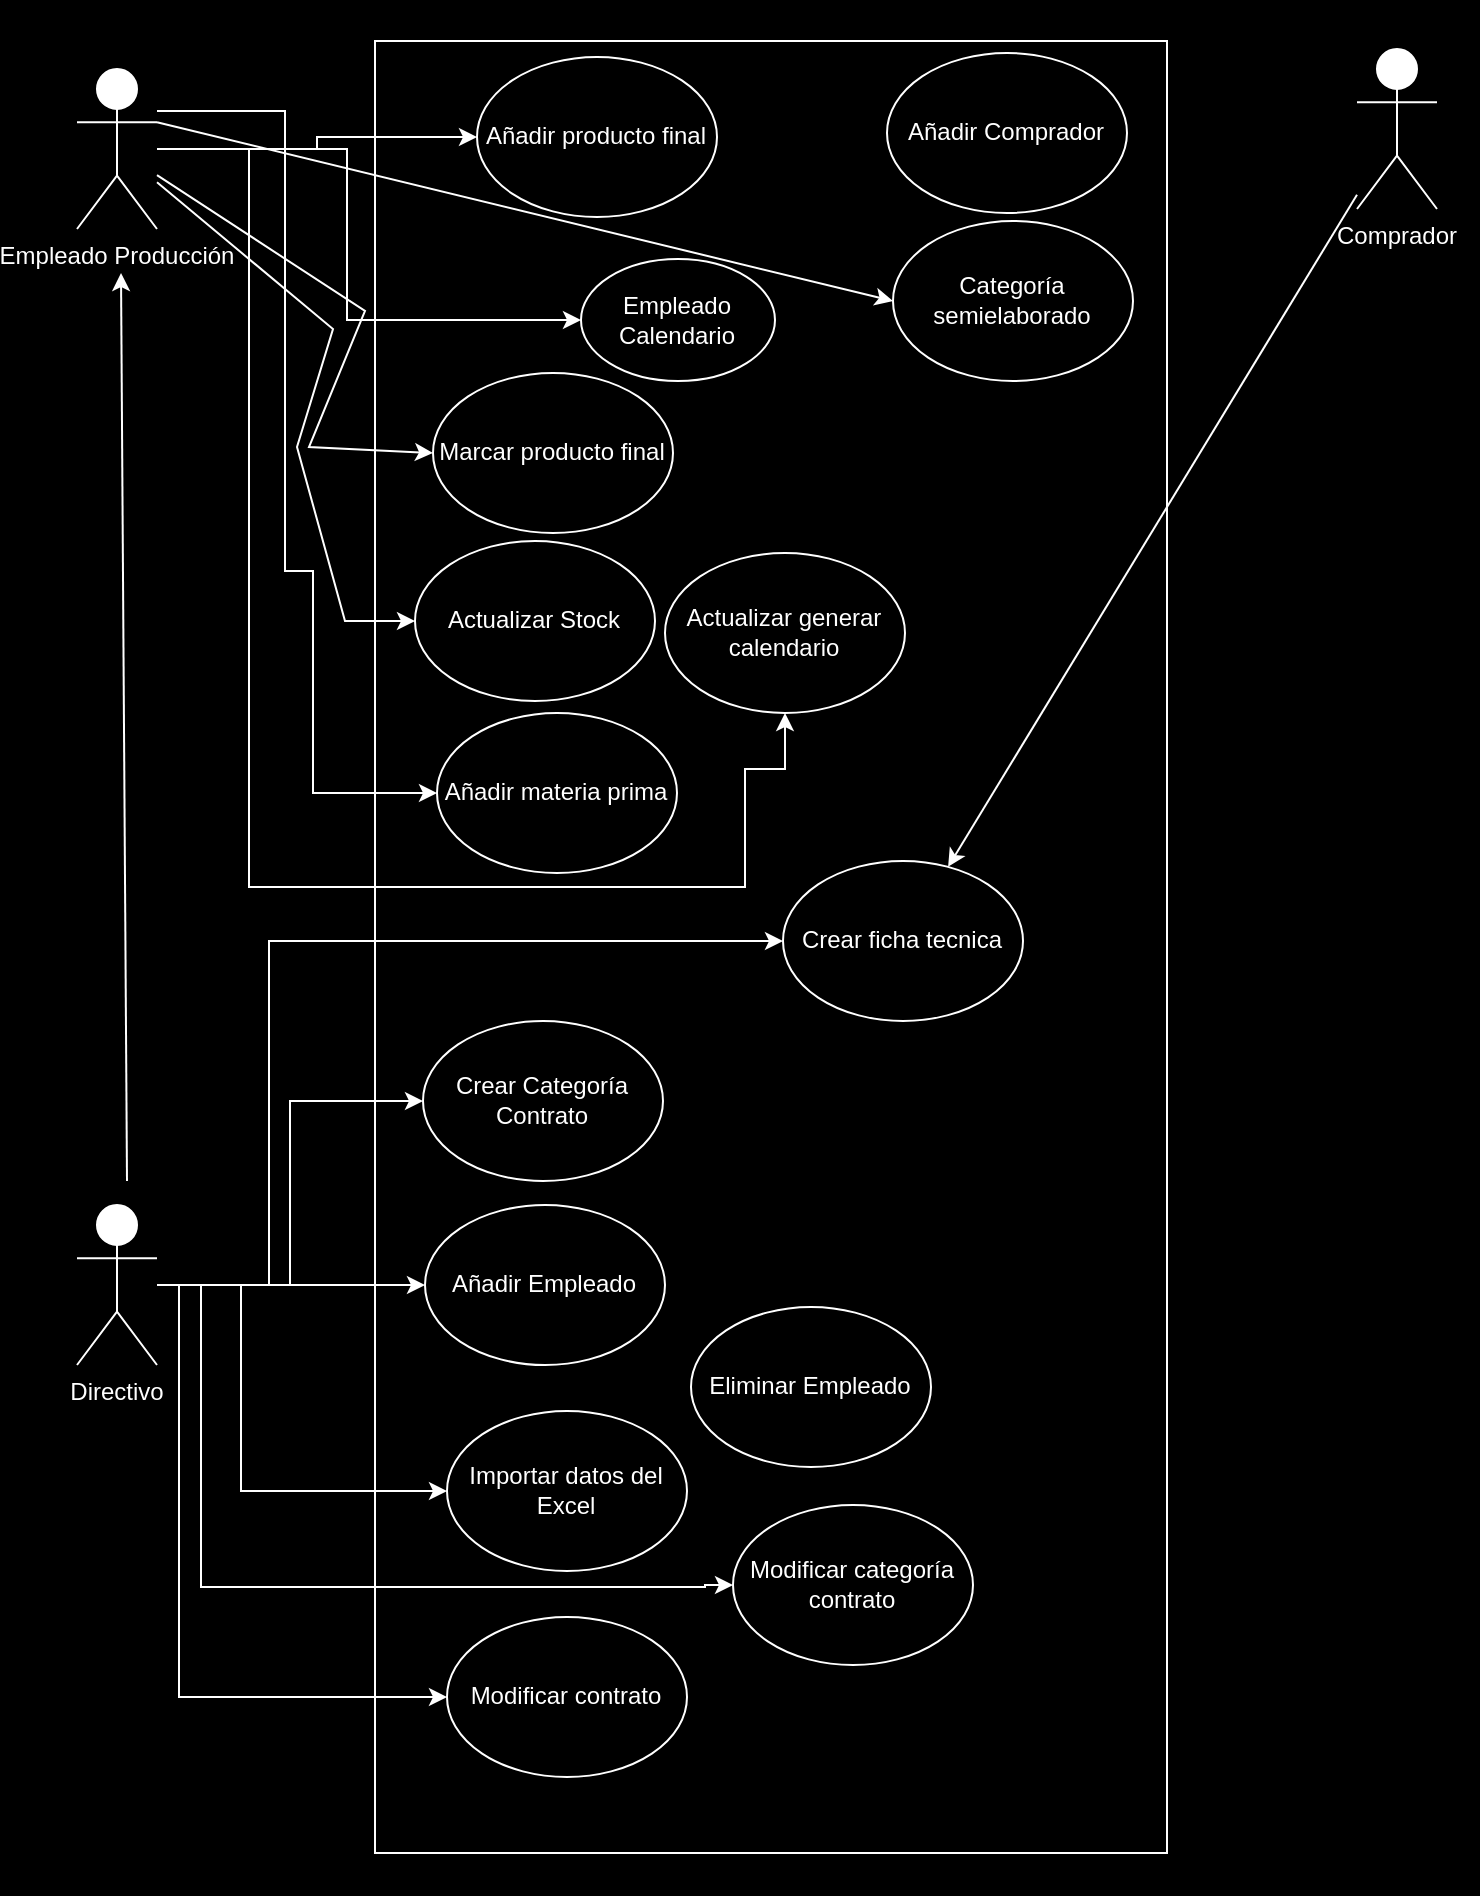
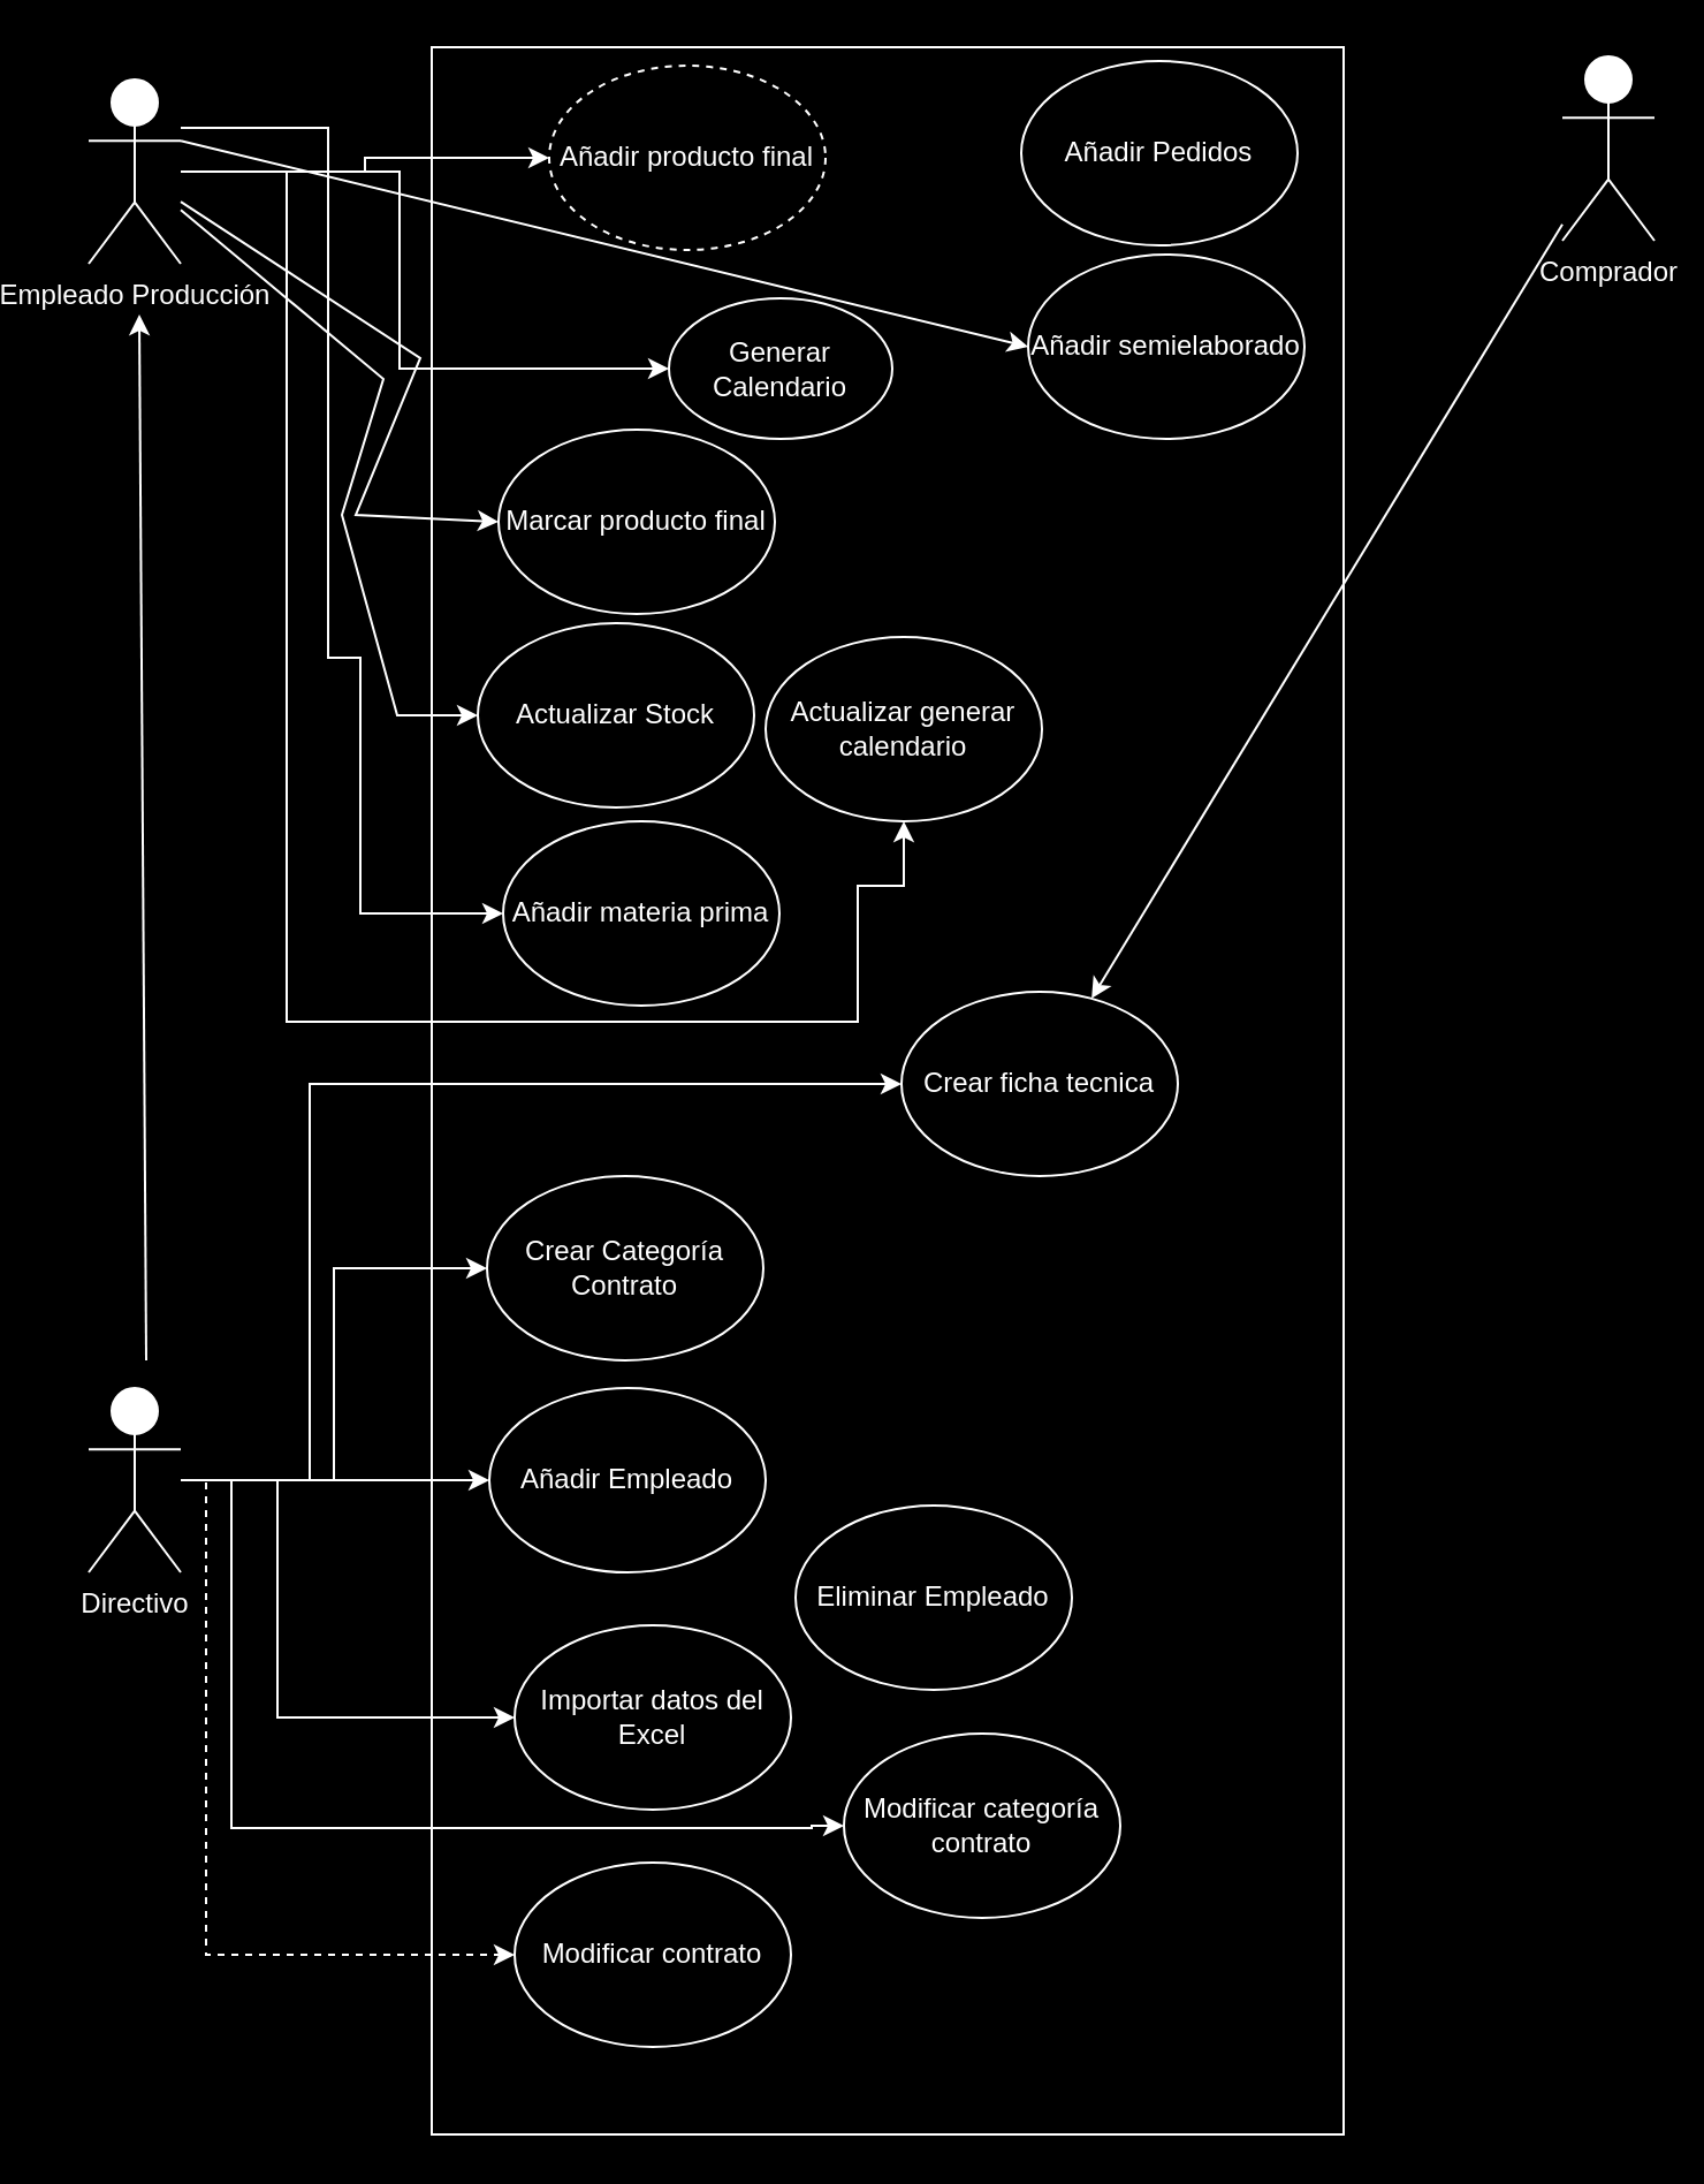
- <mxCell id="8" value="Añadir Comprador" style="ellipse;whiteSpace=wrap;html=1;strokeColor=#FFFFFF;fontColor=#FFFFFF;fillColor=#000000;" parent="1" vertex="1"><mxGeometry x="425" y="26" width="120" height="80" as="geometry" /></mxCell>
+ <mxCell id="8" value="Añadir Pedidos" style="ellipse;whiteSpace=wrap;html=1;strokeColor=#FFFFFF;fontColor=#FFFFFF;fillColor=#000000;" parent="1" vertex="1"><mxGeometry x="425" y="26" width="120" height="80" as="geometry" /></mxCell>
- <mxCell id="31" value="Añadir producto final" style="ellipse;whiteSpace=wrap;html=1;strokeColor=#FFFFFF;fillColor=none;fontColor=#FFFFFF;" vertex="1" parent="1"><mxGeometry x="220" y="28" width="120" height="80" as="geometry" /></mxCell>
+ <mxCell id="31" value="Añadir producto final" style="ellipse;whiteSpace=wrap;html=1;strokeColor=#FFFFFF;fillColor=none;fontColor=#FFFFFF;dashed=1;" vertex="1" parent="1"><mxGeometry x="220" y="28" width="120" height="80" as="geometry" /></mxCell>
- <mxCell id="20" value="Categoría semielaborado" style="ellipse;whiteSpace=wrap;html=1;strokeColor=#FFFFFF;fillColor=none;fontColor=#FFFFFF;" vertex="1" parent="1"><mxGeometry x="428" y="110" width="120" height="80" as="geometry" /></mxCell>
+ <mxCell id="20" value="Añadir semielaborado" style="ellipse;whiteSpace=wrap;html=1;strokeColor=#FFFFFF;fillColor=none;fontColor=#FFFFFF;" vertex="1" parent="1"><mxGeometry x="428" y="110" width="120" height="80" as="geometry" /></mxCell>
- <mxCell id="33" value="Empleado Calendario" style="ellipse;whiteSpace=wrap;html=1;strokeColor=#FFFFFF;fillColor=#000000;fontColor=#FFFFFF;" vertex="1" parent="1"><mxGeometry x="272" y="129" width="97" height="61" as="geometry" /></mxCell>
+ <mxCell id="33" value="Generar Calendario" style="ellipse;whiteSpace=wrap;html=1;strokeColor=#FFFFFF;fillColor=#000000;fontColor=#FFFFFF;" vertex="1" parent="1"><mxGeometry x="272" y="129" width="97" height="61" as="geometry" /></mxCell>
- <mxCell id="30" style="edgeStyle=orthogonalEdgeStyle;rounded=0;orthogonalLoop=1;jettySize=auto;html=1;entryX=0;entryY=0.5;entryDx=0;entryDy=0;strokeColor=#FFFFFF;" edge="1" parent="1" source="2" target="29"><mxGeometry relative="1" as="geometry"><Array as="points"><mxPoint x="71" y="642" /><mxPoint x="71" y="848" /></Array></mxGeometry></mxCell>
+ <mxCell id="30" style="edgeStyle=orthogonalEdgeStyle;rounded=0;orthogonalLoop=1;jettySize=auto;html=1;entryX=0;entryY=0.5;entryDx=0;entryDy=0;strokeColor=#FFFFFF;dashed=1;" edge="1" parent="1" source="2" target="29"><mxGeometry relative="1" as="geometry"><Array as="points"><mxPoint x="71" y="642" /><mxPoint x="71" y="848" /></Array></mxGeometry></mxCell>
